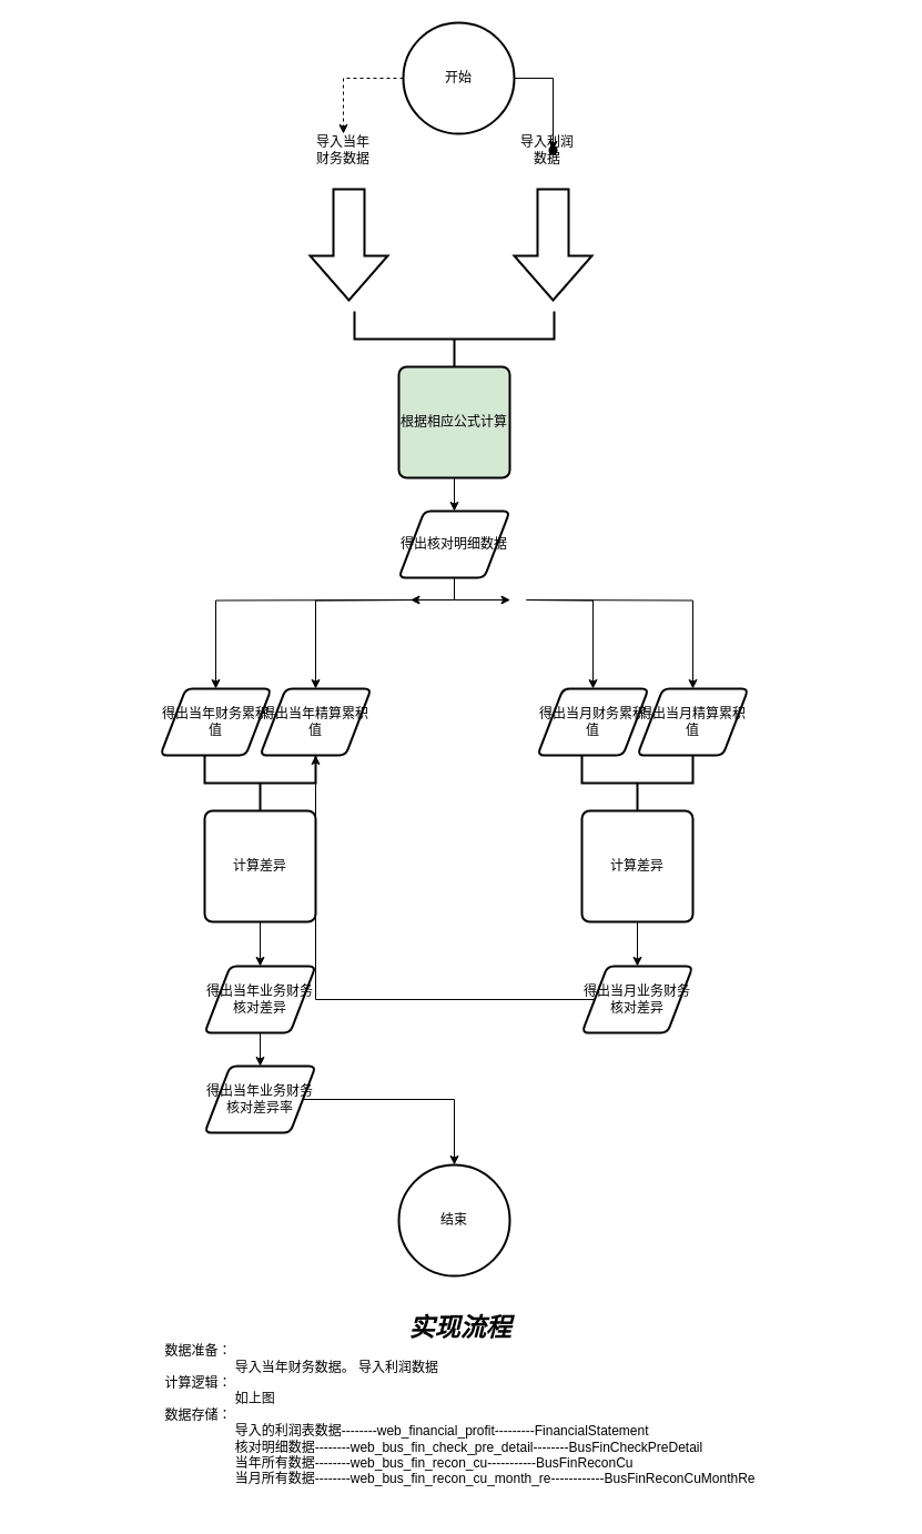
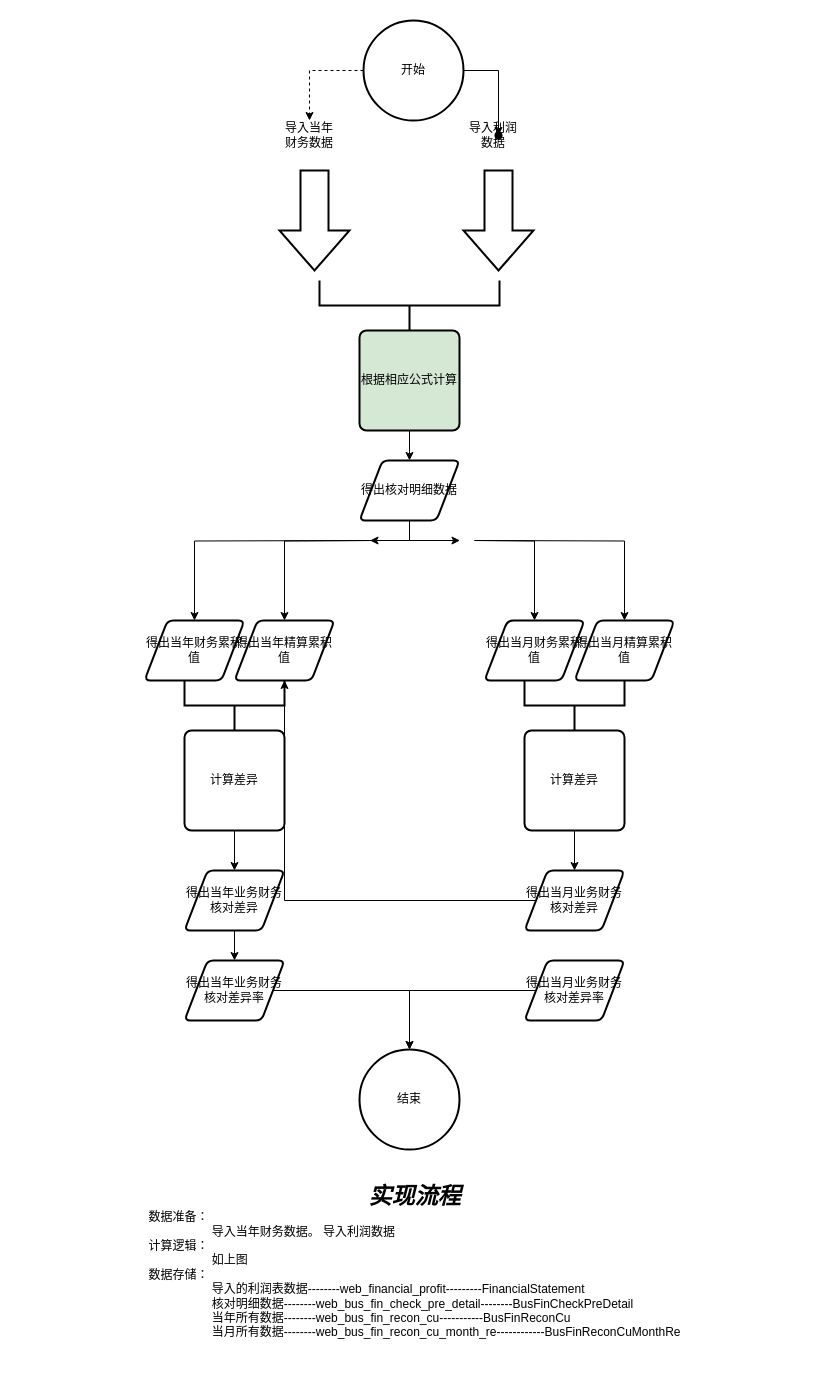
+ <mxCell id="39" style="edgeStyle=orthogonalEdgeStyle;rounded=0;orthogonalLoop=1;jettySize=auto;html=1;entryX=0.5;entryY=0;entryDx=0;entryDy=0;entryPerimeter=0;" parent="1" source="30" target="38" edge="1"><mxGeometry relative="1" as="geometry" /></mxCell>
+ <mxCell id="30" value="得出当月业务财务核对差异率" style="shape=parallelogram;html=1;strokeWidth=2;perimeter=parallelogramPerimeter;whiteSpace=wrap;rounded=1;arcSize=12;size=0.23;" parent="1" vertex="1"><mxGeometry x="524" y="960" width="100" height="60" as="geometry" /></mxCell>
